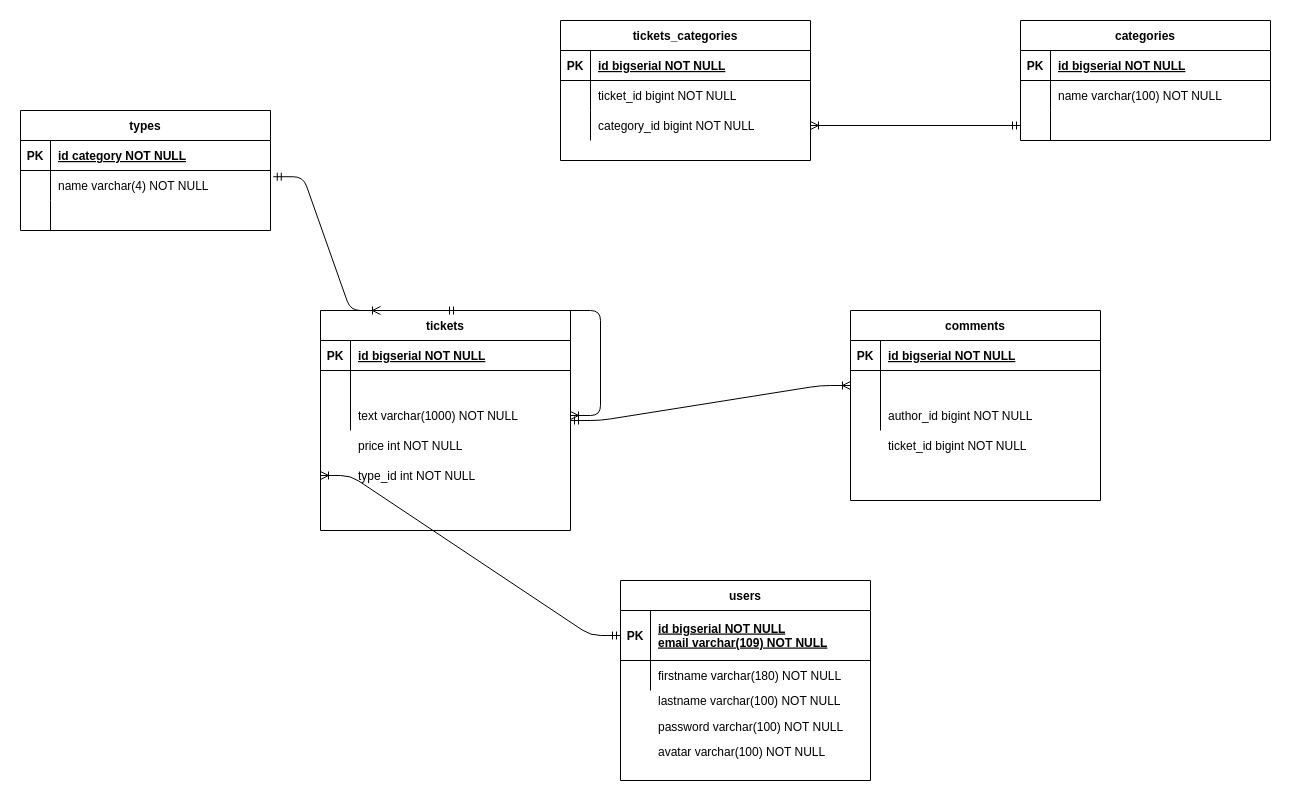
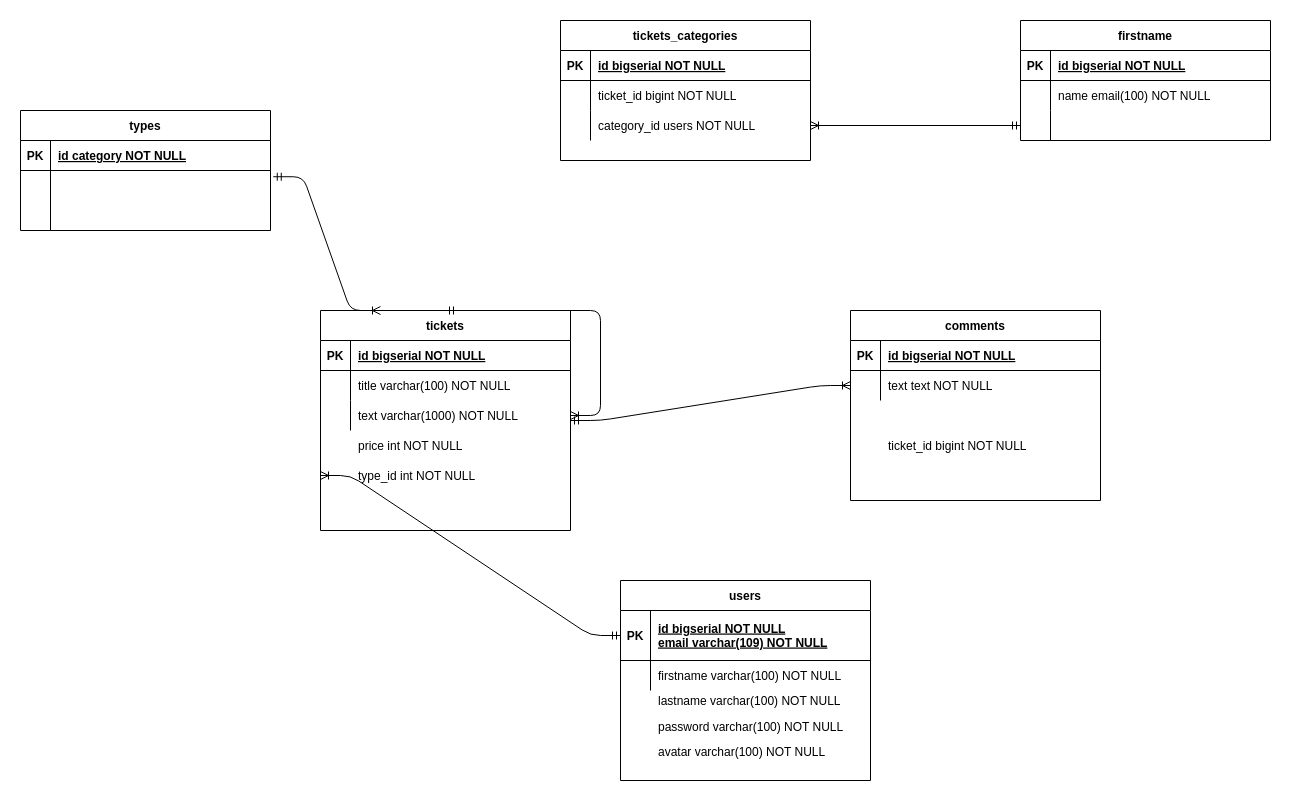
- <mxCell id="48" value="categories" style="shape=table;startSize=30;container=1;collapsible=1;childLayout=tableLayout;fixedRows=1;rowLines=0;fontStyle=1;align=center;resizeLast=1;" parent="1" vertex="1"><mxGeometry x="1020" y="20" width="250" height="120" as="geometry"><mxRectangle x="450" y="120" width="70" height="30" as="alternateBounds" /></mxGeometry></mxCell>
+ <mxCell id="48" value="firstname" style="shape=table;startSize=30;container=1;collapsible=1;childLayout=tableLayout;fixedRows=1;rowLines=0;fontStyle=1;align=center;resizeLast=1;" parent="1" vertex="1"><mxGeometry x="1020" y="20" width="250" height="120" as="geometry"><mxRectangle x="450" y="120" width="70" height="30" as="alternateBounds" /></mxGeometry></mxCell>
- <mxCell id="54" value="name varchar(100) NOT NULL" style="shape=partialRectangle;overflow=hidden;connectable=0;fillColor=none;top=0;left=0;bottom=0;right=0;align=left;spacingLeft=6;" parent="52" vertex="1"><mxGeometry x="30" width="220" height="30" as="geometry" /></mxCell>
+ <mxCell id="54" value="name email(100) NOT NULL" style="shape=partialRectangle;overflow=hidden;connectable=0;fillColor=none;top=0;left=0;bottom=0;right=0;align=left;spacingLeft=6;" parent="52" vertex="1"><mxGeometry x="30" width="220" height="30" as="geometry" /></mxCell>
- <mxCell id="46" value="category_id bigint NOT NULL" style="shape=partialRectangle;overflow=hidden;connectable=0;fillColor=none;top=0;left=0;bottom=0;right=0;align=left;spacingLeft=6;" parent="1" vertex="1"><mxGeometry x="590" y="110" width="220" height="30" as="geometry" /></mxCell>
+ <mxCell id="46" value="category_id users NOT NULL" style="shape=partialRectangle;overflow=hidden;connectable=0;fillColor=none;top=0;left=0;bottom=0;right=0;align=left;spacingLeft=6;" parent="1" vertex="1"><mxGeometry x="590" y="110" width="220" height="30" as="geometry" /></mxCell>
- <mxCell id="30" value="name varchar(4) NOT NULL" style="shape=partialRectangle;overflow=hidden;connectable=0;fillColor=none;top=0;left=0;bottom=0;right=0;align=left;spacingLeft=6;" parent="28" vertex="1"><mxGeometry x="30" width="220" height="30" as="geometry" /></mxCell>
+ <mxCell id="20" value="title varchar(100) NOT NULL" style="shape=partialRectangle;overflow=hidden;connectable=0;fillColor=none;top=0;left=0;bottom=0;right=0;align=left;spacingLeft=6;" parent="18" vertex="1"><mxGeometry x="30" width="220" height="30" as="geometry" /></mxCell>
+ <mxCell id="65" value="text text NOT NULL" style="shape=partialRectangle;overflow=hidden;connectable=0;fillColor=none;top=0;left=0;bottom=0;right=0;align=left;spacingLeft=6;" parent="63" vertex="1"><mxGeometry x="30" width="220" height="30" as="geometry" /></mxCell>
- <mxCell id="68" value="author_id bigint NOT NULL" style="shape=partialRectangle;overflow=hidden;connectable=0;fillColor=none;top=0;left=0;bottom=0;right=0;align=left;spacingLeft=6;" parent="66" vertex="1"><mxGeometry x="30" width="220" height="30" as="geometry" /></mxCell>
- <mxCell id="8" value="firstname varchar(180) NOT NULL" style="shape=partialRectangle;overflow=hidden;connectable=0;fillColor=none;top=0;left=0;bottom=0;right=0;align=left;spacingLeft=6;" parent="6" vertex="1"><mxGeometry x="30" width="220" height="30" as="geometry" /></mxCell>
+ <mxCell id="8" value="firstname varchar(100) NOT NULL" style="shape=partialRectangle;overflow=hidden;connectable=0;fillColor=none;top=0;left=0;bottom=0;right=0;align=left;spacingLeft=6;" parent="6" vertex="1"><mxGeometry x="30" width="220" height="30" as="geometry" /></mxCell>
